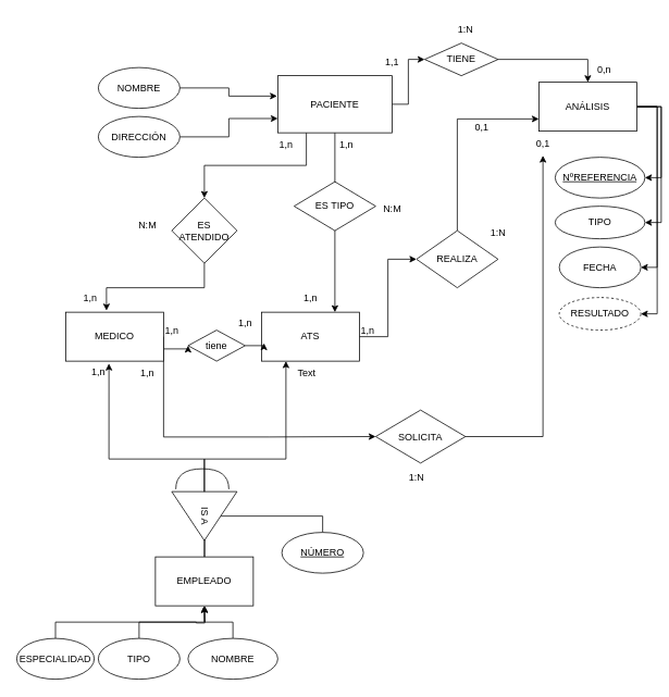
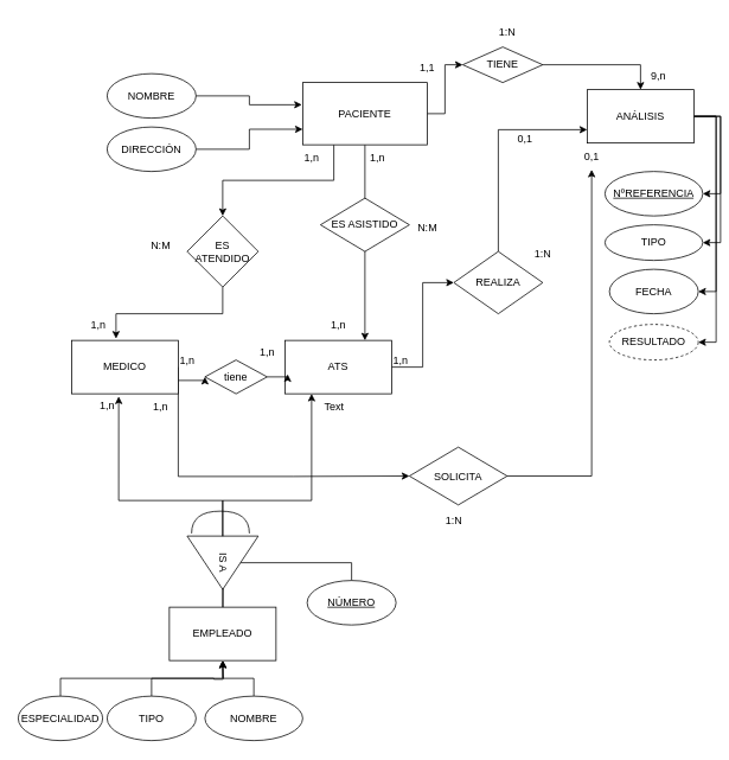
- <mxCell id="66" value="0,n" style="text;html=1;align=center;verticalAlign=middle;resizable=0;points=[];autosize=1;strokeColor=none;fillColor=none;" vertex="1" parent="1"><mxGeometry x="720" y="70" width="40" height="30" as="geometry" /></mxCell>
+ <mxCell id="66" value="9,n" style="text;html=1;align=center;verticalAlign=middle;resizable=0;points=[];autosize=1;strokeColor=none;fillColor=none;" vertex="1" parent="1"><mxGeometry x="720" y="70" width="40" height="30" as="geometry" /></mxCell>
- <mxCell id="33" value="ES TIPO" style="rhombus;whiteSpace=wrap;html=1;" vertex="1" parent="1"><mxGeometry x="360" y="222" width="100" height="60" as="geometry" /></mxCell>
+ <mxCell id="33" value="ES ASISTIDO" style="rhombus;whiteSpace=wrap;html=1;" vertex="1" parent="1"><mxGeometry x="360" y="222" width="100" height="60" as="geometry" /></mxCell>
